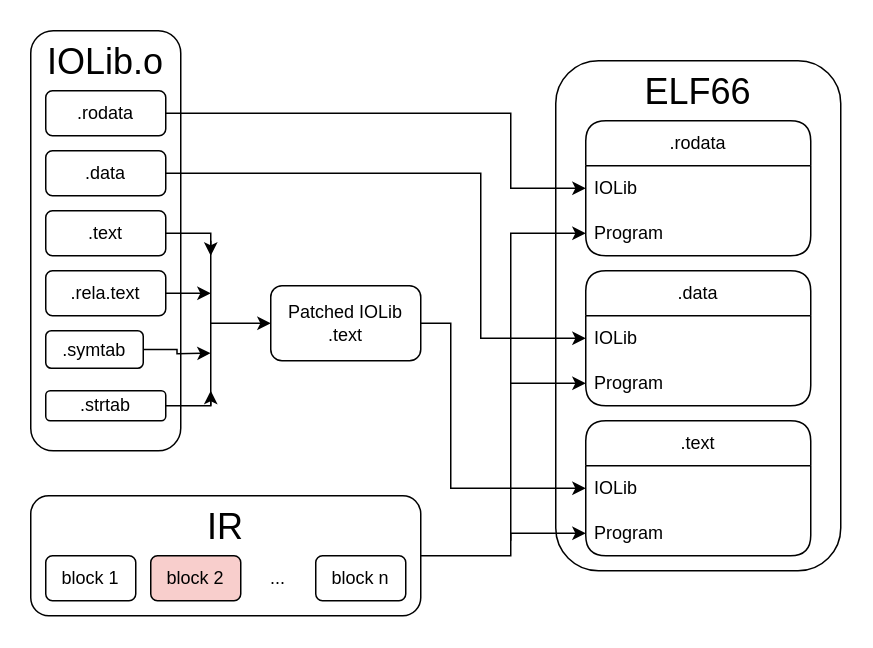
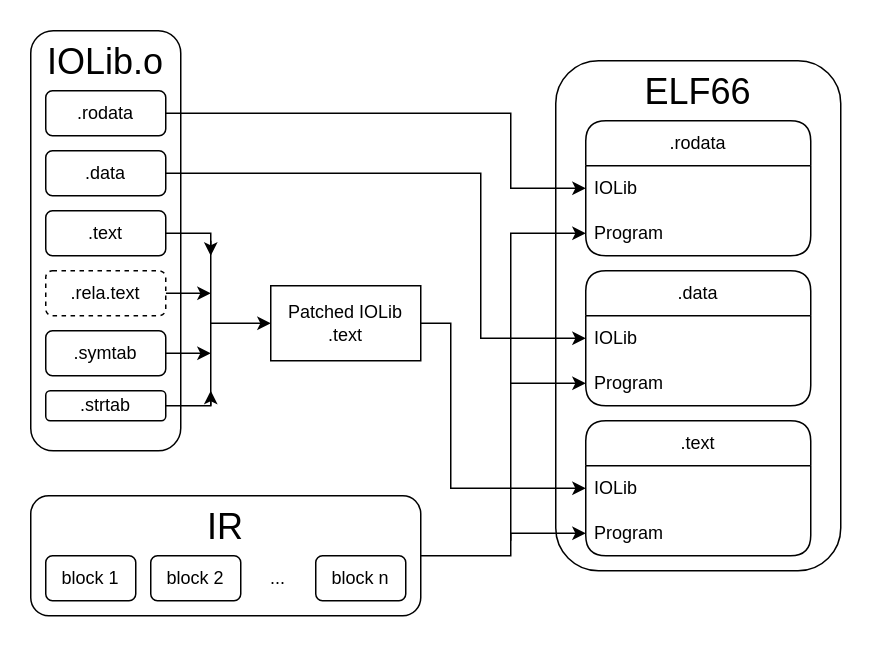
- <mxCell id="26" value=".rela.text" style="rounded=1;whiteSpace=wrap;html=1;verticalAlign=middle;fontSize=12;" vertex="1" parent="19"><mxGeometry x="10" y="160" width="80" height="30" as="geometry" /></mxCell>
+ <mxCell id="26" value=".rela.text" style="rounded=1;whiteSpace=wrap;html=1;verticalAlign=middle;fontSize=12;dashed=1;" vertex="1" parent="19"><mxGeometry x="10" y="160" width="80" height="30" as="geometry" /></mxCell>
- <mxCell id="31" value="Patched IOLib .text" style="rounded=1;whiteSpace=wrap;html=1;verticalAlign=middle;fontSize=12;" vertex="1" parent="19"><mxGeometry x="160" y="170" width="100" height="50" as="geometry" /></mxCell>
+ <mxCell id="31" value="Patched IOLib .text" style="whiteSpace=wrap;html=1;verticalAlign=middle;fontSize=12;rounded=0;" vertex="1" parent="19"><mxGeometry x="160" y="170" width="100" height="50" as="geometry" /></mxCell>
- <mxCell id="28" value=".symtab" style="rounded=1;whiteSpace=wrap;html=1;verticalAlign=middle;fontSize=12;" vertex="1" parent="19"><mxGeometry x="10" y="200" width="65" height="25" as="geometry" /></mxCell>
+ <mxCell id="28" value=".symtab" style="rounded=1;whiteSpace=wrap;html=1;verticalAlign=middle;fontSize=12;" vertex="1" parent="19"><mxGeometry x="10" y="200" width="80" height="30" as="geometry" /></mxCell>
- <mxCell id="5" value="block 2" style="rounded=1;whiteSpace=wrap;html=1;verticalAlign=middle;fontSize=12;fillColor=#f8cecc;" vertex="1" parent="2"><mxGeometry x="80" y="40" width="60" height="30" as="geometry" /></mxCell>
+ <mxCell id="5" value="block 2" style="rounded=1;whiteSpace=wrap;html=1;verticalAlign=middle;fontSize=12;" vertex="1" parent="2"><mxGeometry x="80" y="40" width="60" height="30" as="geometry" /></mxCell>
